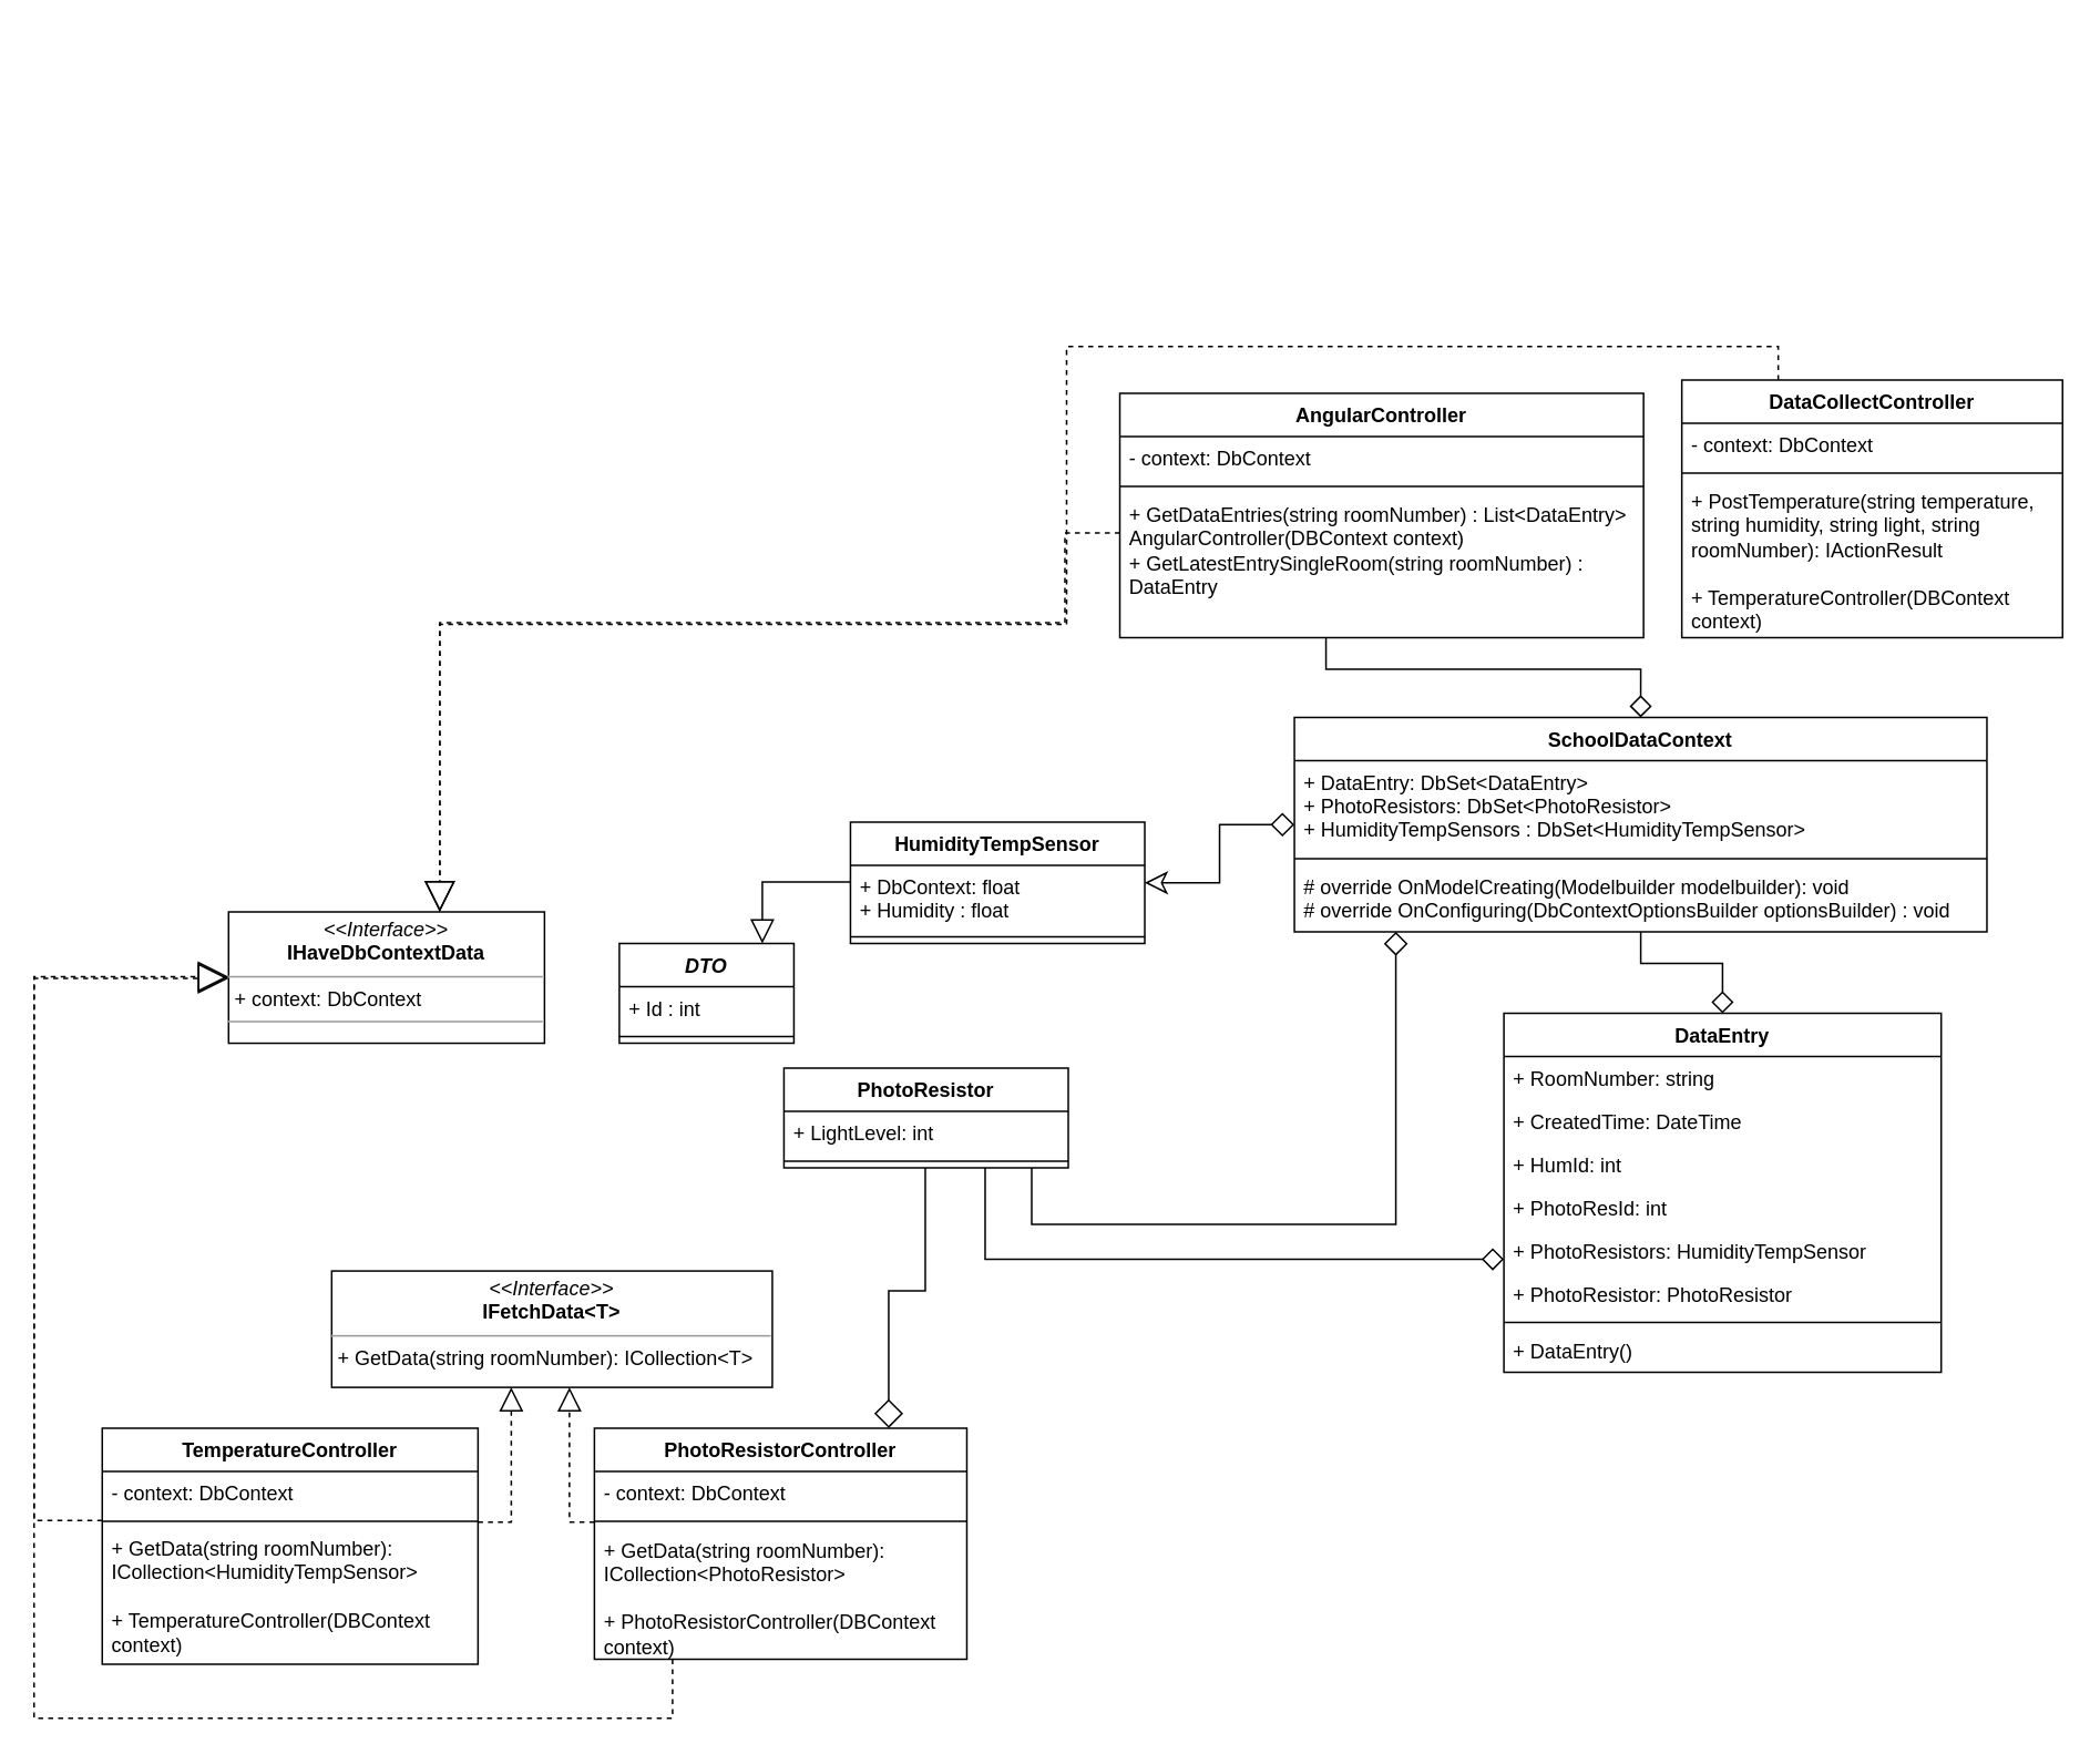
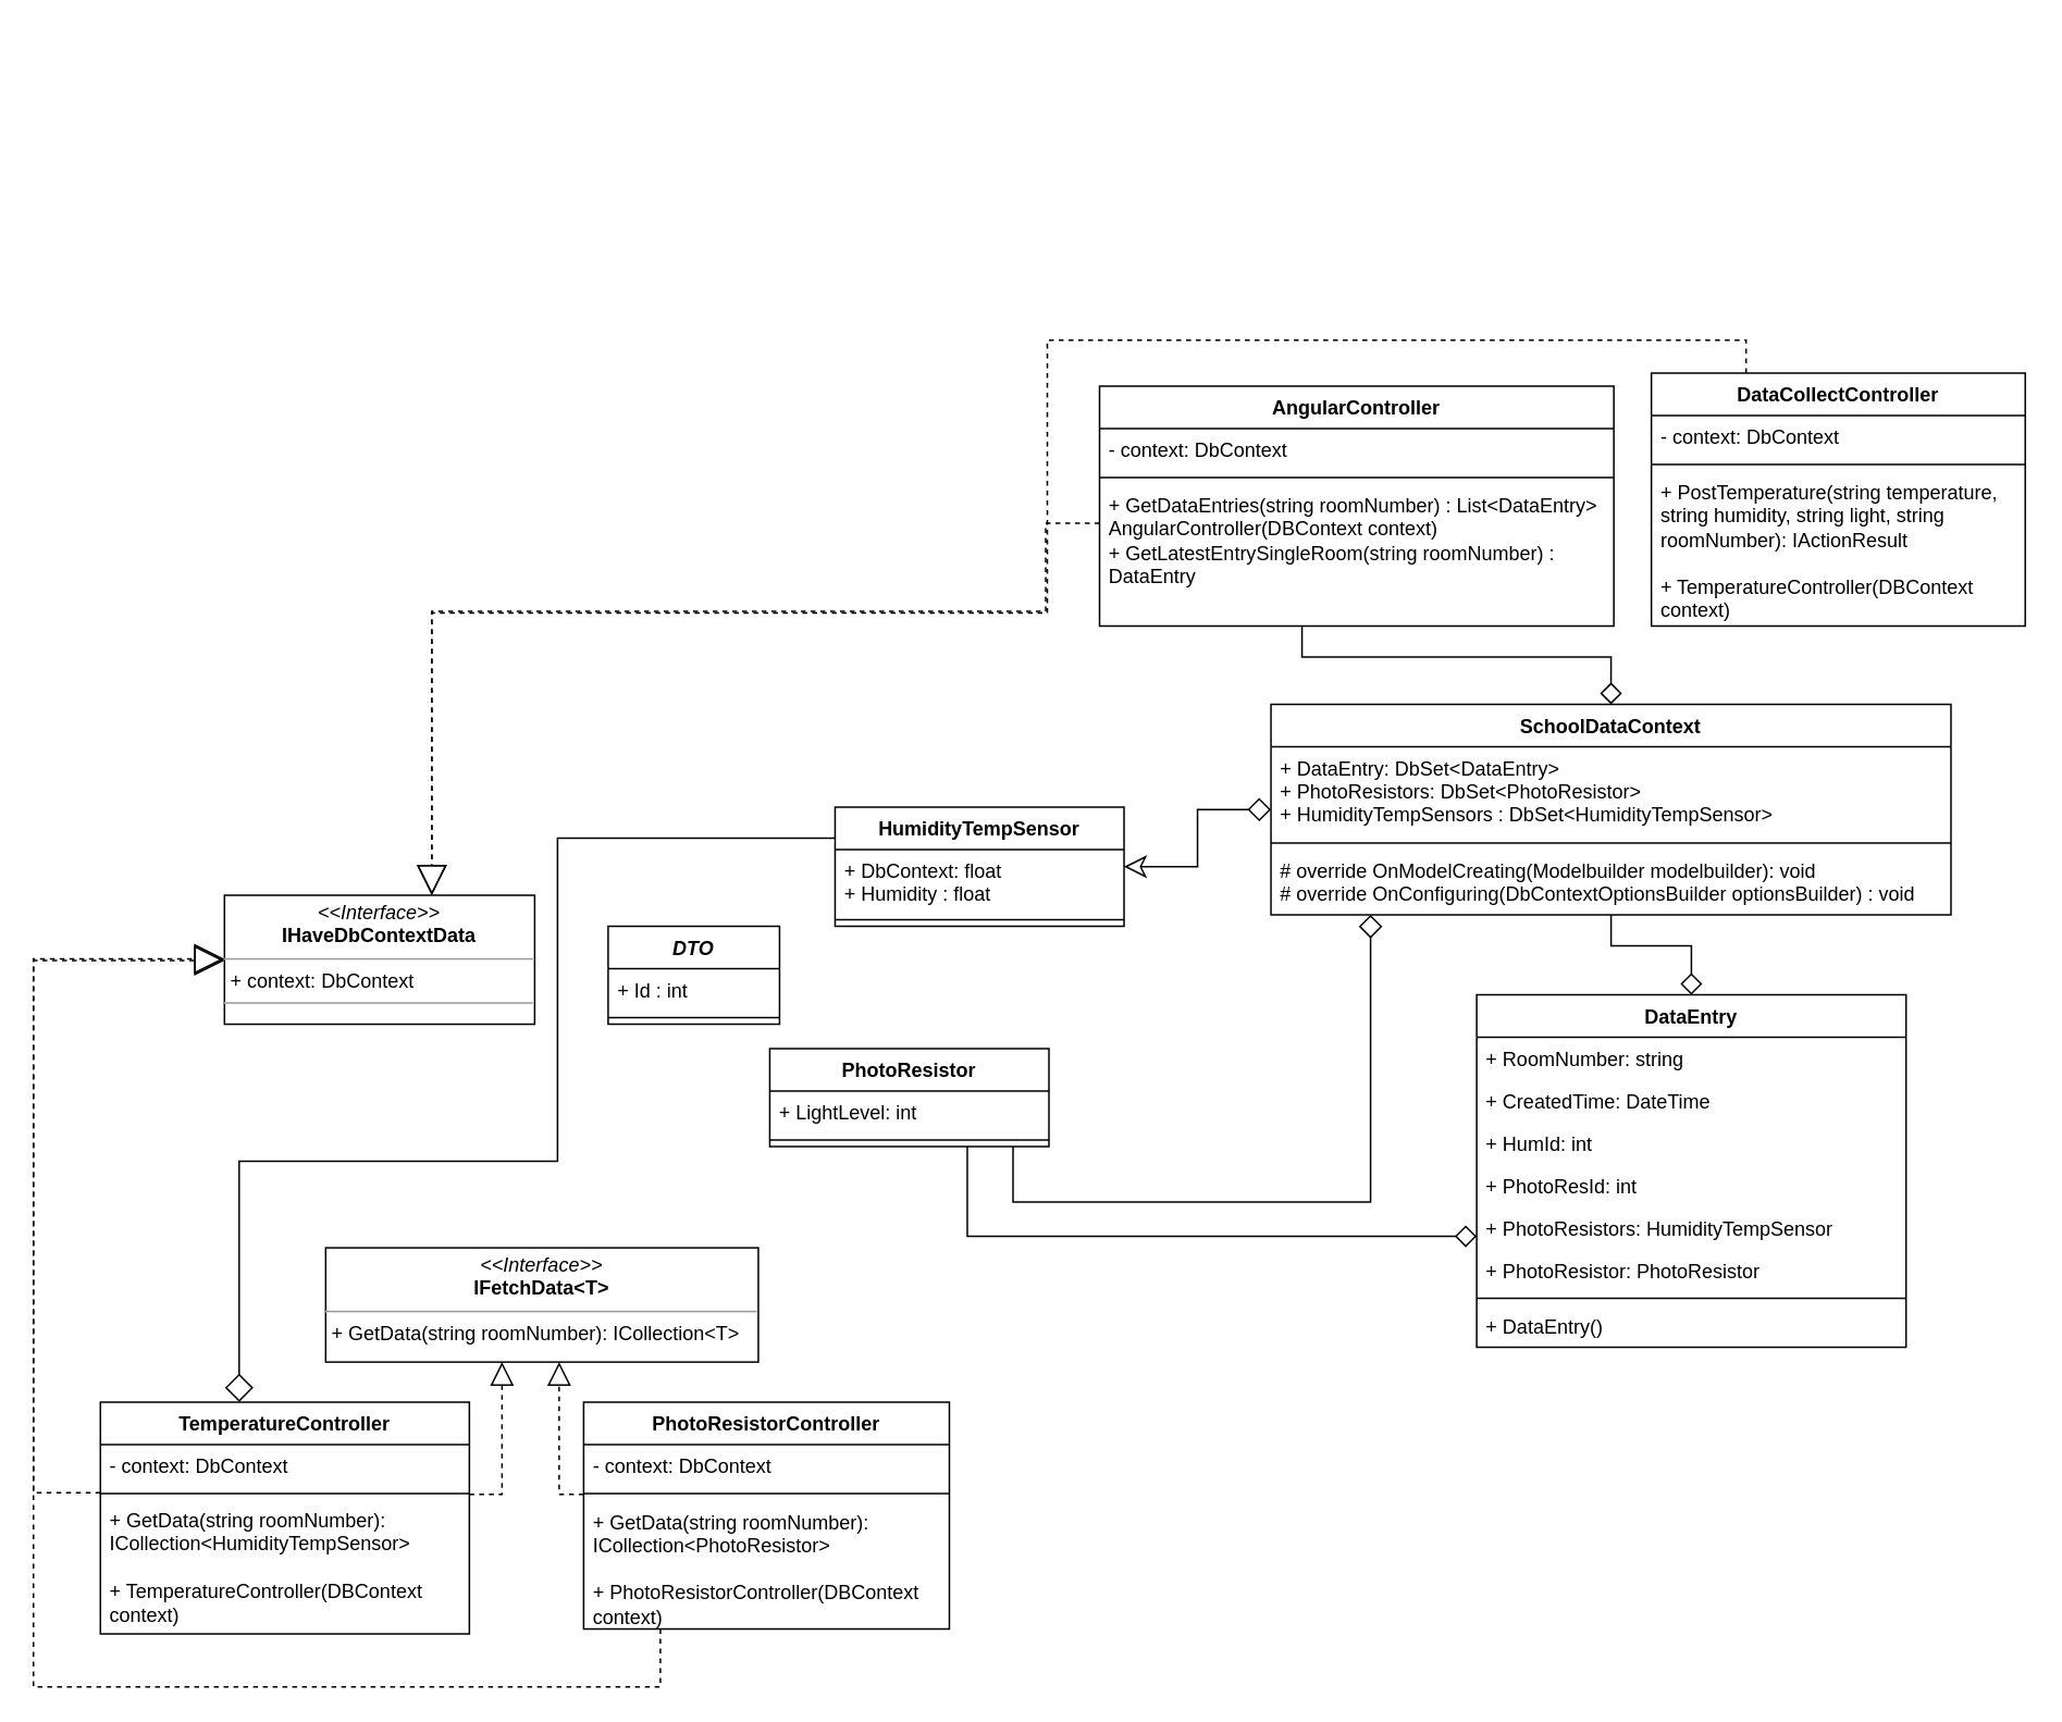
- <mxCell id="34" style="edgeStyle=orthogonalEdgeStyle;rounded=0;orthogonalLoop=1;jettySize=auto;html=1;startArrow=block;startFill=0;endArrow=none;endFill=0;startSize=12;endSize=11;" edge="1" parent="1" source="31" target="7"><mxGeometry relative="1" as="geometry"><mxPoint x="511.502" y="730.496" as="sourcePoint" /><mxPoint x="585.003" y="452.996" as="targetPoint" /><Array as="points"><mxPoint x="458" y="530" /></Array></mxGeometry></mxCell>
+ <mxCell id="18" style="edgeStyle=orthogonalEdgeStyle;rounded=0;orthogonalLoop=1;jettySize=auto;html=1;startArrow=diamond;startFill=0;endArrow=none;endFill=0;startSize=15;" edge="1" parent="1" source="20" target="7"><mxGeometry relative="1" as="geometry"><mxPoint x="203.003" y="873.996" as="sourcePoint" /><Array as="points"><mxPoint x="146" y="711" /><mxPoint x="341" y="711" /><mxPoint x="341" y="513" /></Array></mxGeometry></mxCell>
- <mxCell id="25" style="edgeStyle=orthogonalEdgeStyle;rounded=0;orthogonalLoop=1;jettySize=auto;html=1;endArrow=none;endFill=0;startArrow=diamond;startFill=0;startSize=15;" edge="1" parent="1" source="27" target="4"><mxGeometry relative="1" as="geometry"><Array as="points"><mxPoint x="534" y="776" /><mxPoint x="556" y="776" /></Array></mxGeometry></mxCell>
